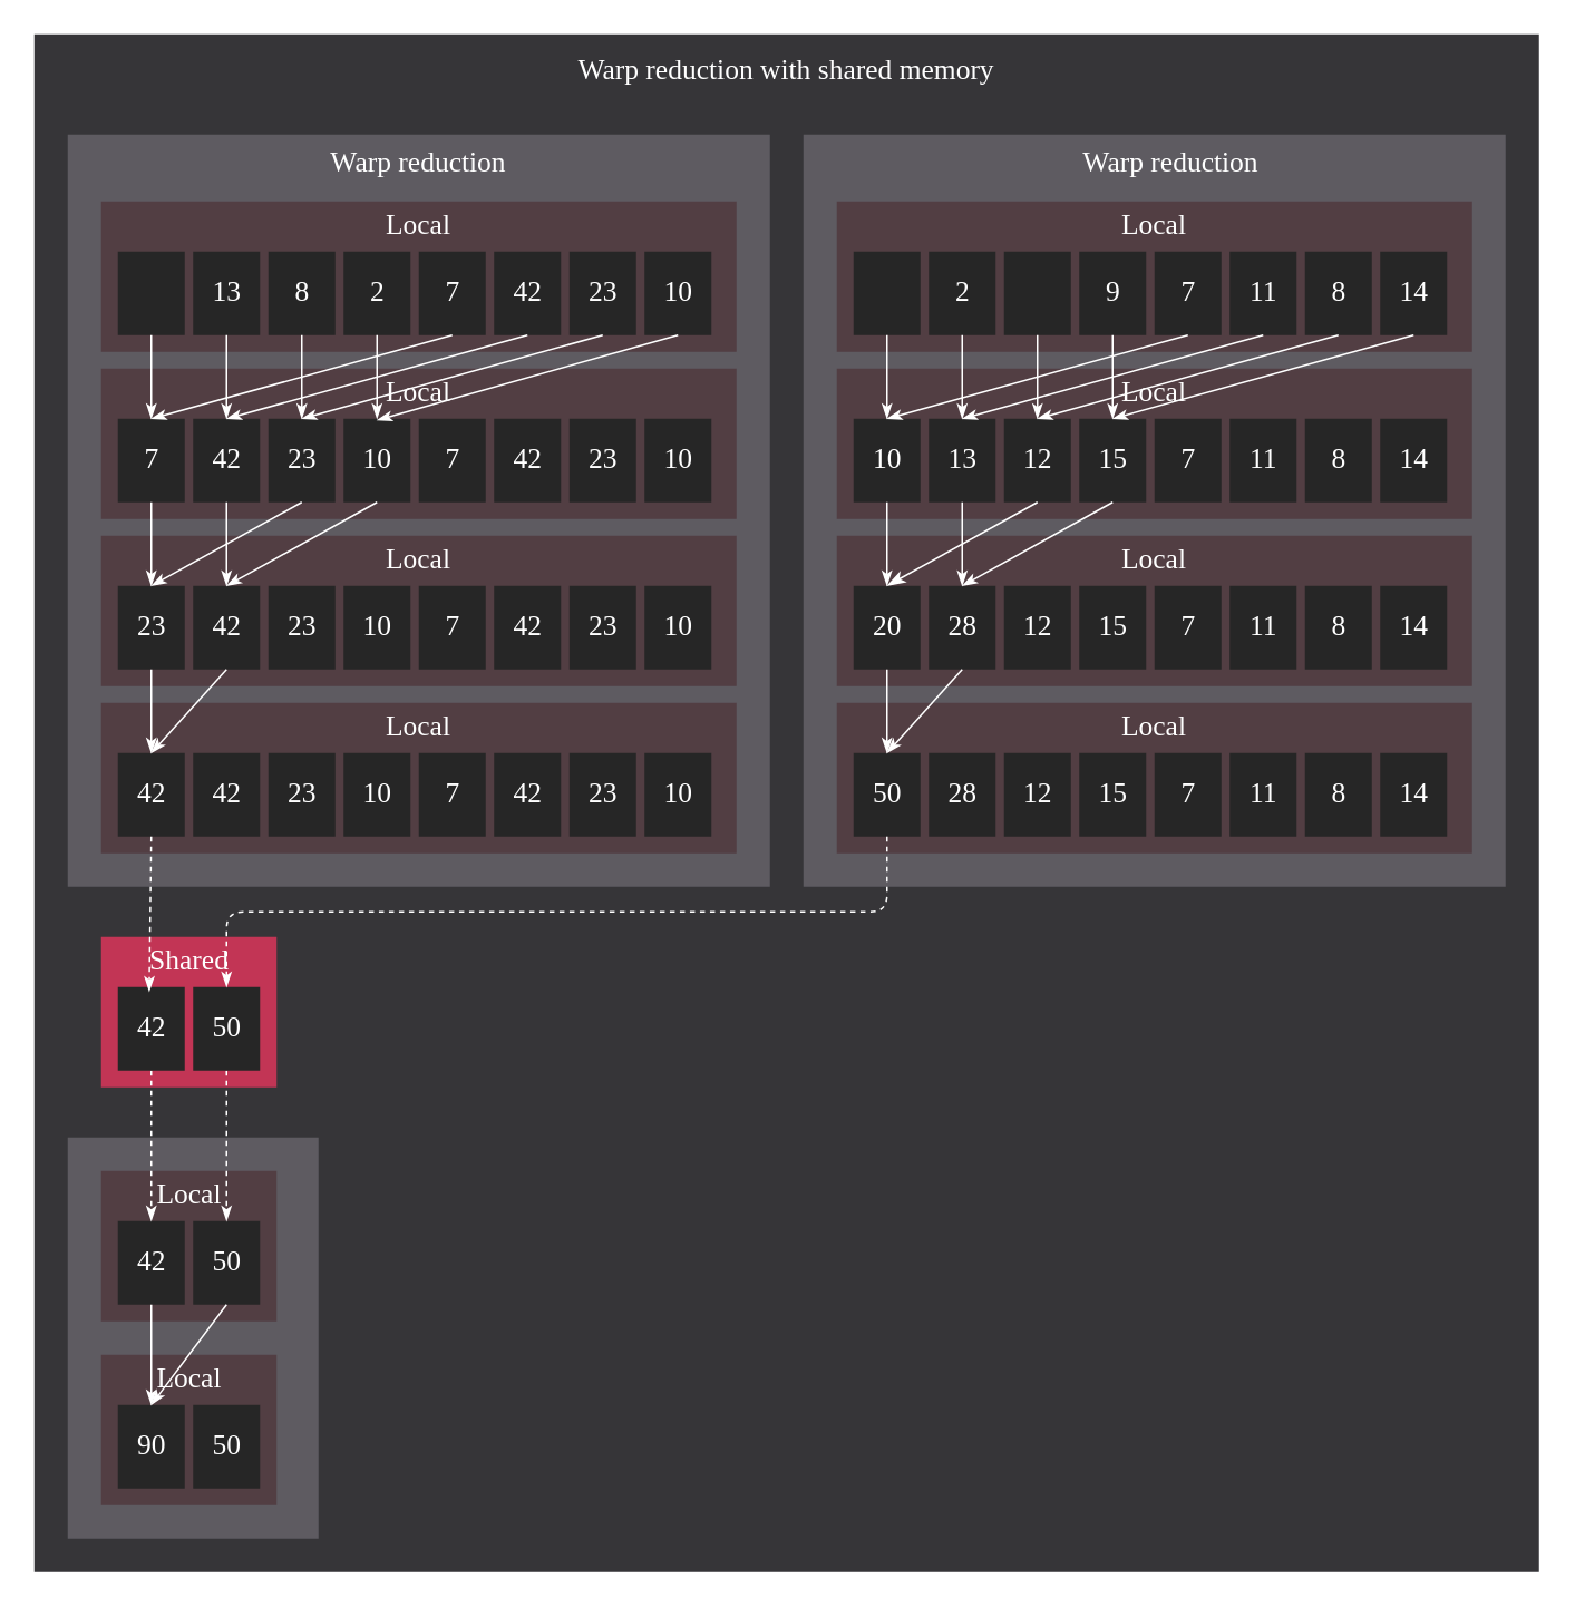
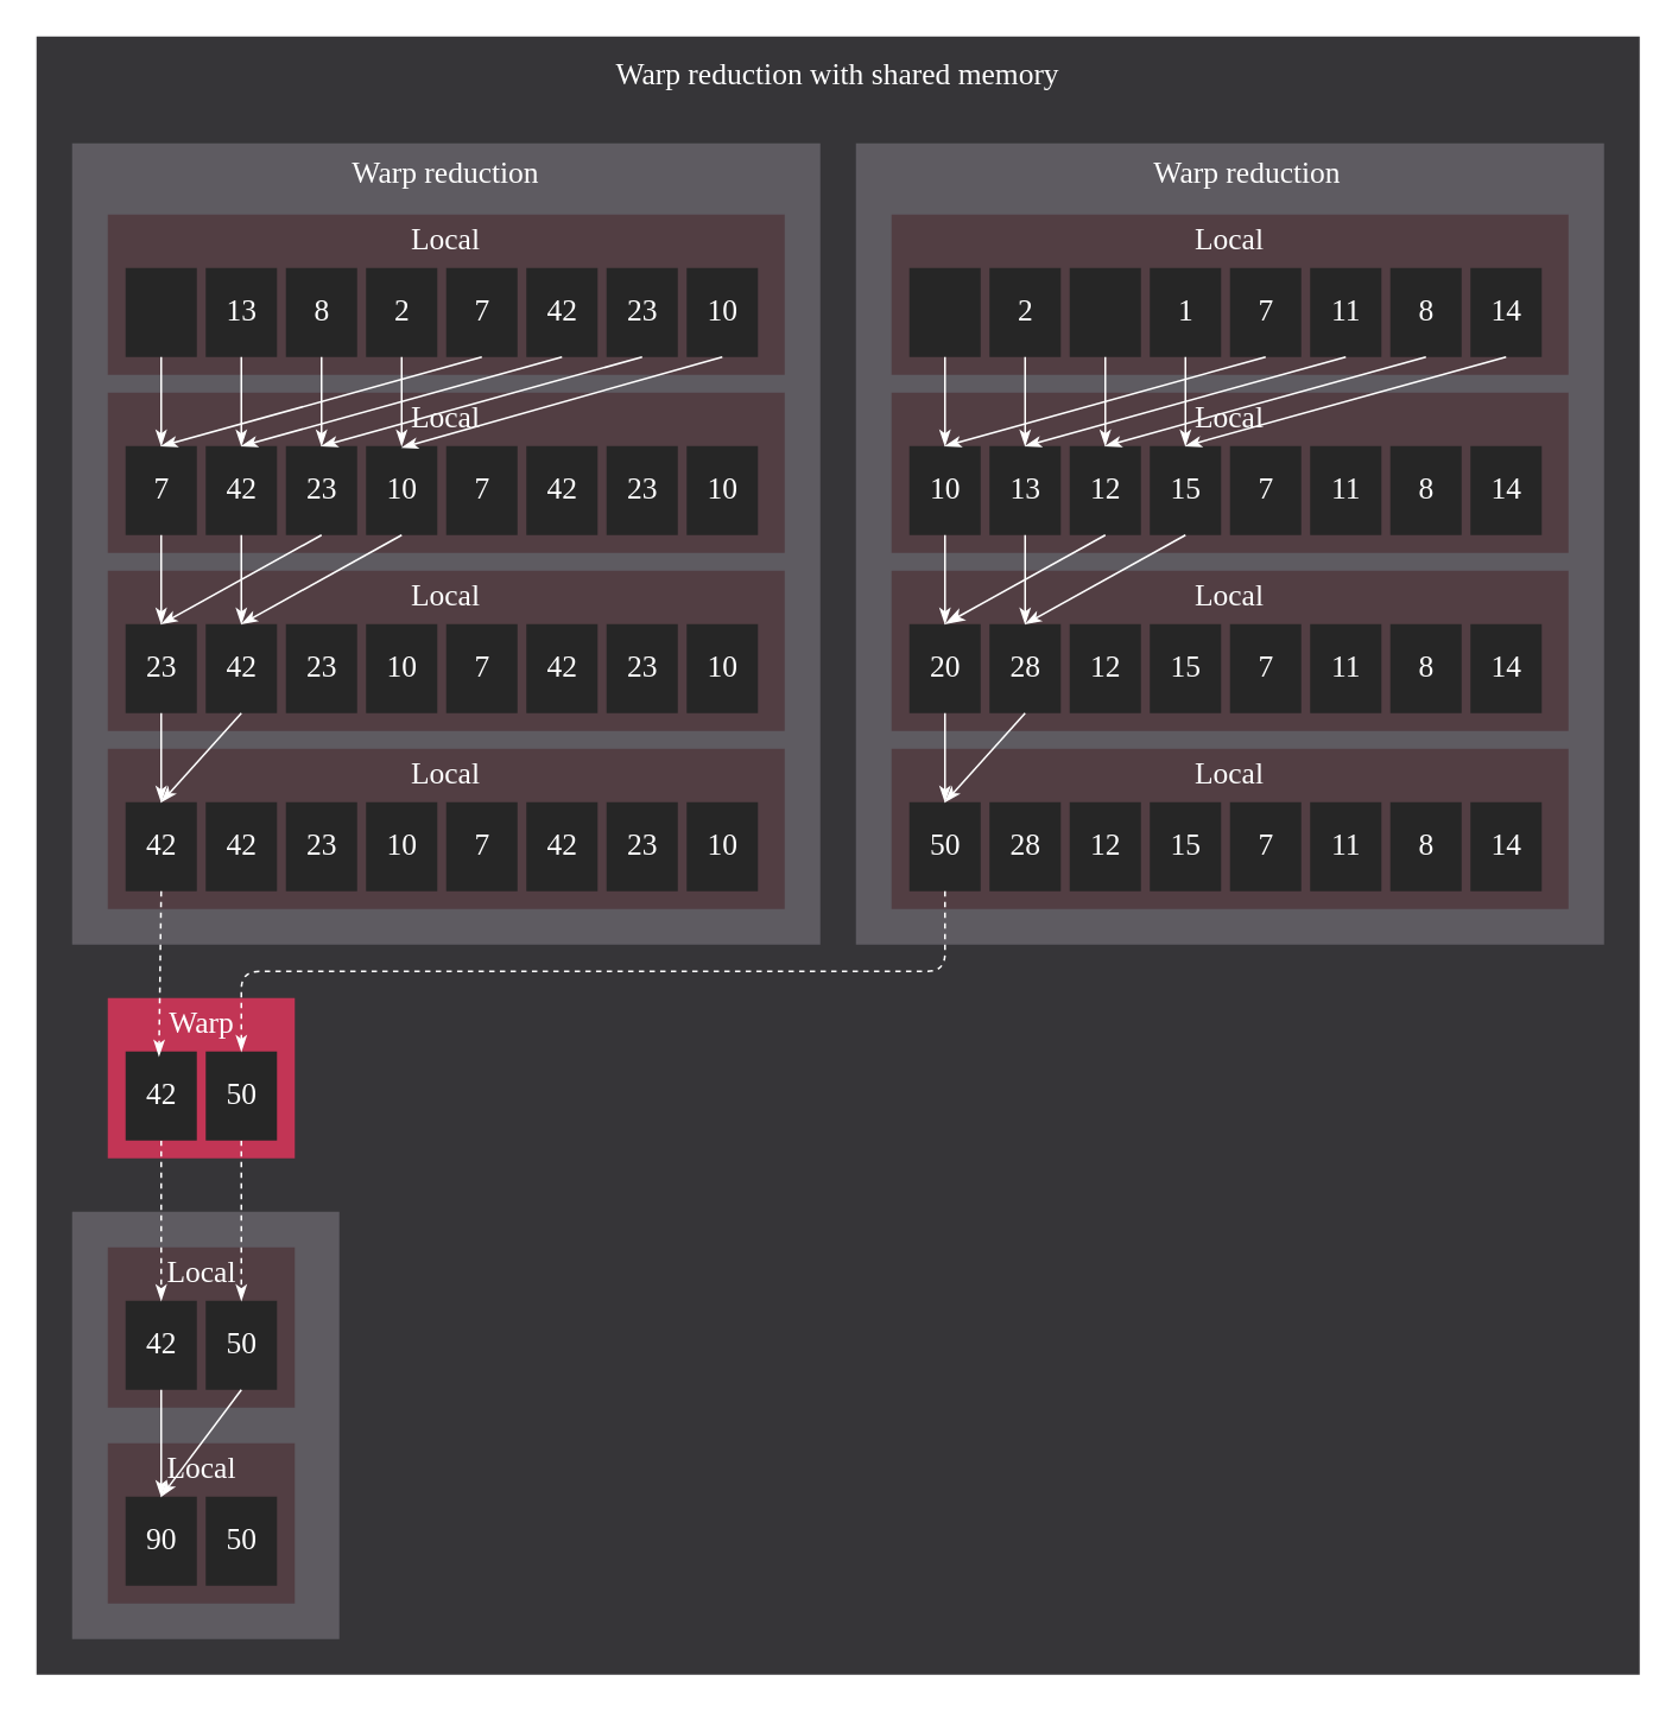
- <mxCell id="98" value="9" style="text;html=1;strokeColor=none;fillColor=none;align=center;verticalAlign=middle;whiteSpace=wrap;rounded=0;fontFamily=Klavika;fontSize=17;fontColor=#FFFFFF;" parent="1" vertex="1"><mxGeometry x="652.5" y="160" width="25" height="30" as="geometry" /></mxCell>
+ <mxCell id="98" value="1" style="text;html=1;strokeColor=none;fillColor=none;align=center;verticalAlign=middle;whiteSpace=wrap;rounded=0;fontFamily=Klavika;fontSize=17;fontColor=#FFFFFF;" parent="1" vertex="1"><mxGeometry x="652.5" y="160" width="25" height="30" as="geometry" /></mxCell>
- <mxCell id="186" value="&lt;span style=&quot;font-family: Klavika;&quot;&gt;Shared&lt;/span&gt;" style="text;html=1;strokeColor=none;fillColor=none;align=center;verticalAlign=middle;whiteSpace=wrap;rounded=0;fontSize=17;fontColor=#FFFFFF;" vertex="1" parent="1"><mxGeometry x="82.5" y="560" width="60" height="30" as="geometry" /></mxCell>
+ <mxCell id="186" value="&lt;span style=&quot;font-family: Klavika;&quot;&gt;Warp&lt;/span&gt;" style="text;html=1;strokeColor=none;fillColor=none;align=center;verticalAlign=middle;whiteSpace=wrap;rounded=0;fontSize=17;fontColor=#FFFFFF;" vertex="1" parent="1"><mxGeometry x="82.5" y="560" width="60" height="30" as="geometry" /></mxCell>
